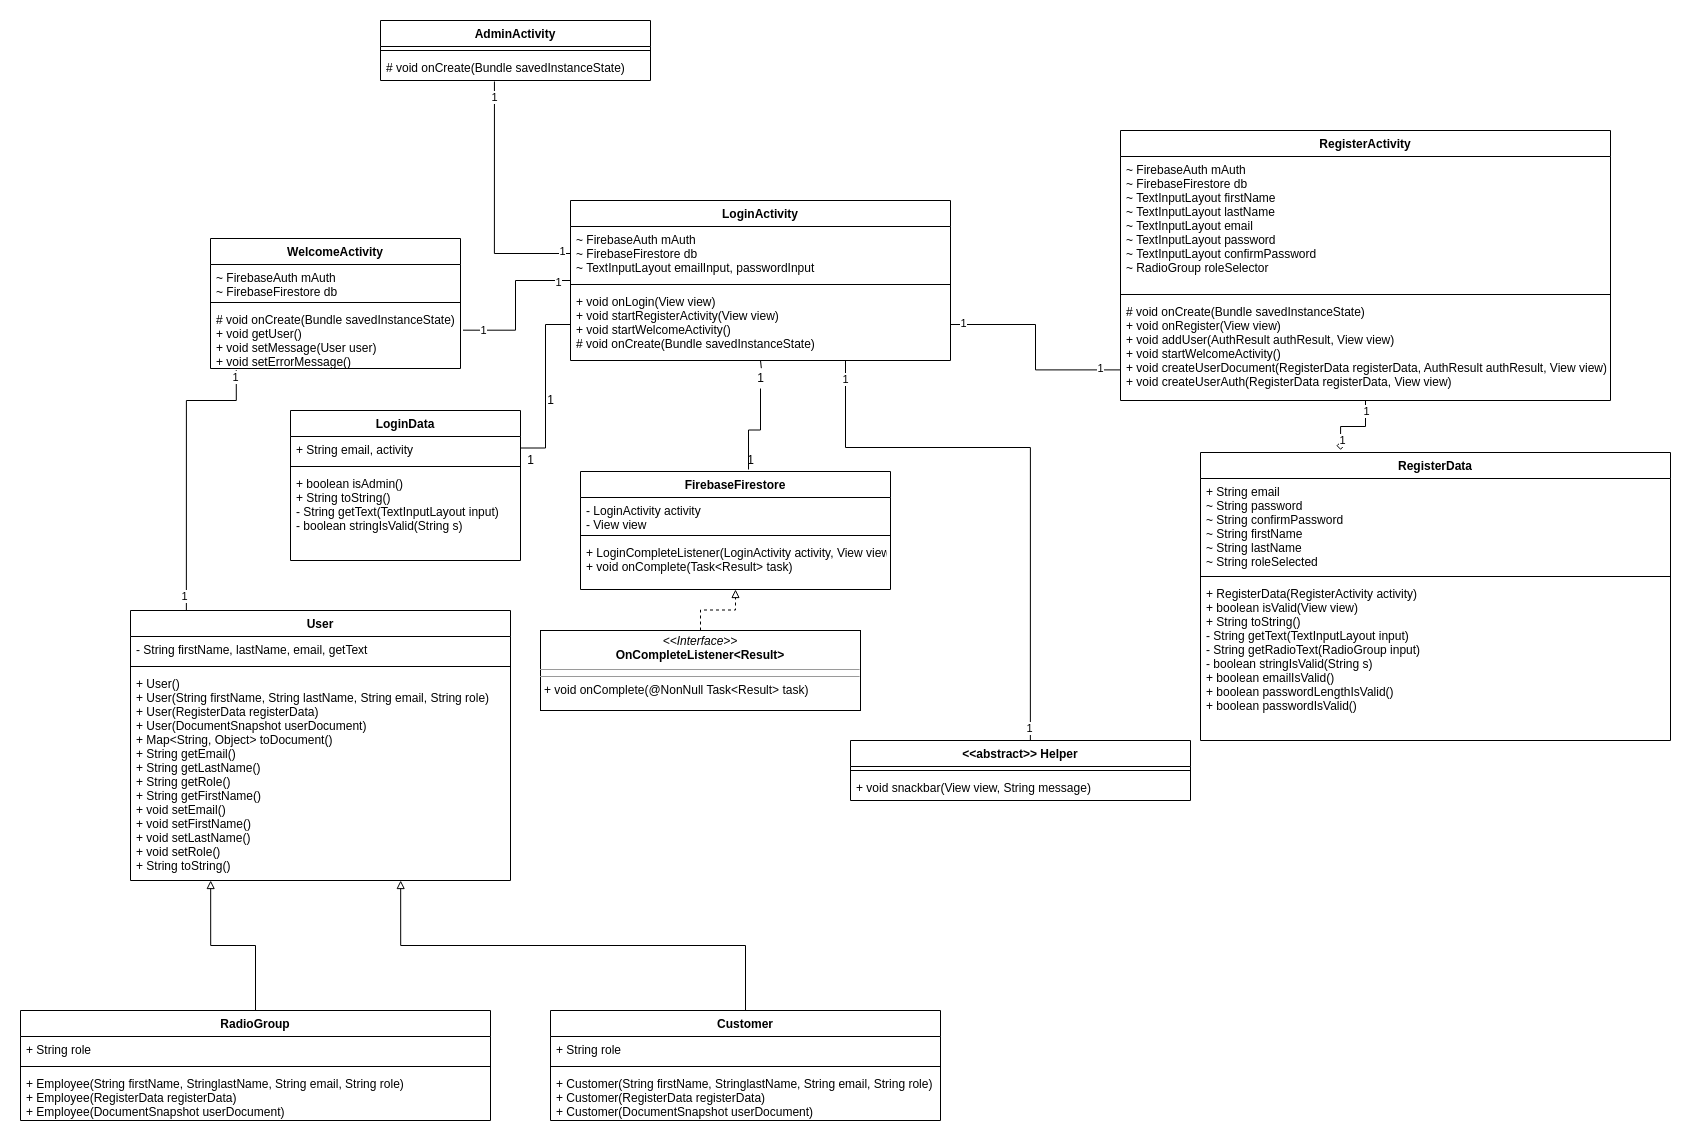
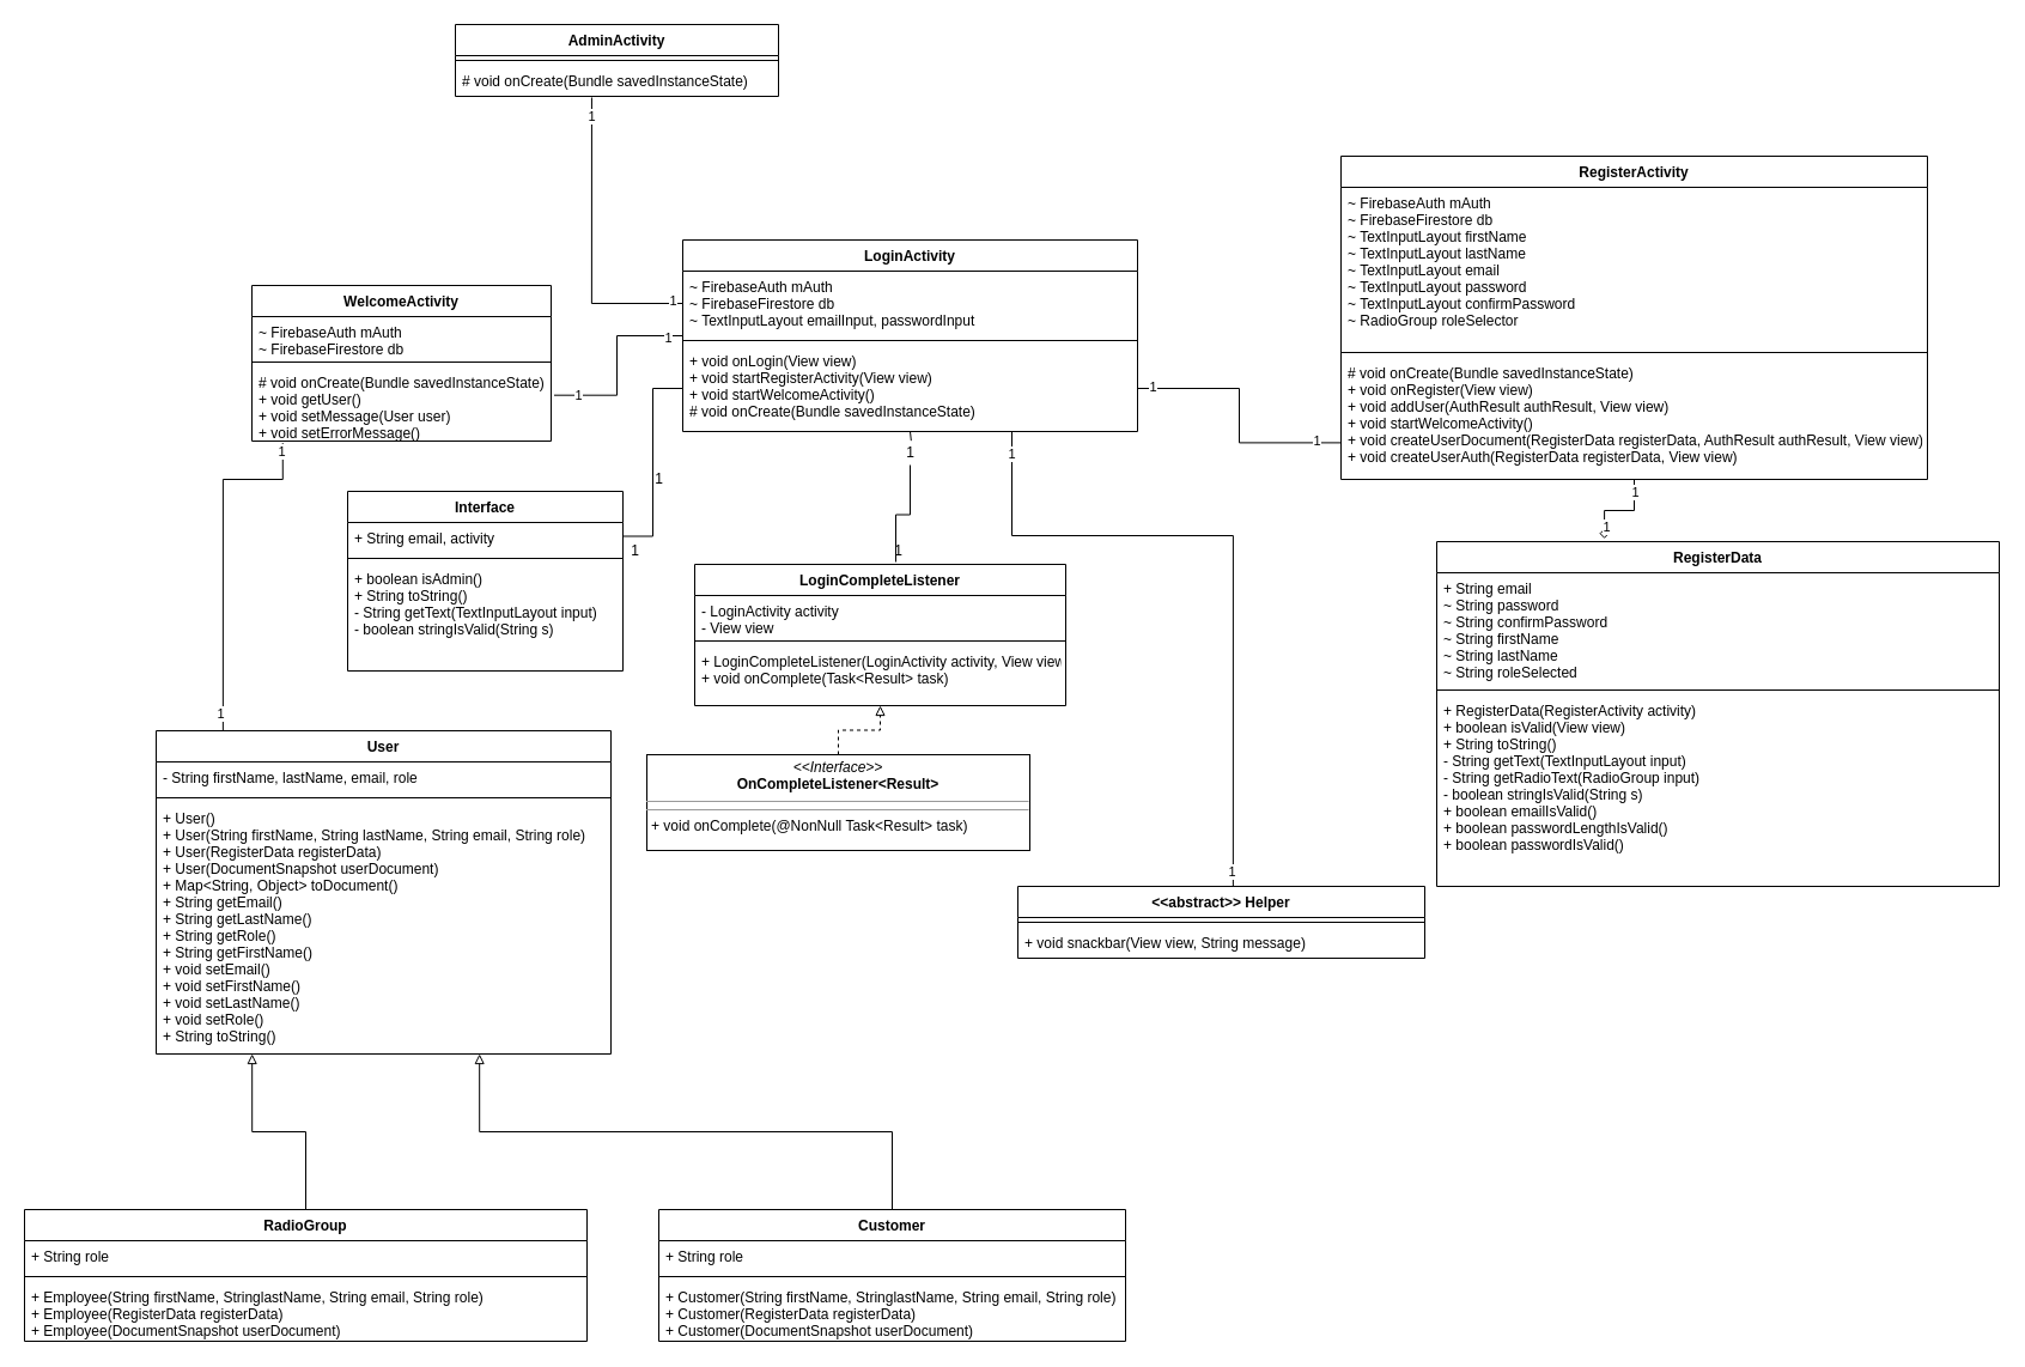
- <mxCell id="18" value="LoginData" style="swimlane;fontStyle=1;align=center;verticalAlign=top;childLayout=stackLayout;horizontal=1;startSize=26;horizontalStack=0;resizeParent=1;resizeParentMax=0;resizeLast=0;collapsible=1;marginBottom=0;" parent="1" vertex="1"><mxGeometry x="290" y="410" width="230" height="150" as="geometry" /></mxCell>
+ <mxCell id="18" value="Interface" style="swimlane;fontStyle=1;align=center;verticalAlign=top;childLayout=stackLayout;horizontal=1;startSize=26;horizontalStack=0;resizeParent=1;resizeParentMax=0;resizeLast=0;collapsible=1;marginBottom=0;" parent="1" vertex="1"><mxGeometry x="290" y="410" width="230" height="150" as="geometry" /></mxCell>
- <mxCell id="35" value="FirebaseFirestore" style="swimlane;fontStyle=1;align=center;verticalAlign=top;childLayout=stackLayout;horizontal=1;startSize=26;horizontalStack=0;resizeParent=1;resizeParentMax=0;resizeLast=0;collapsible=1;marginBottom=0;" parent="1" vertex="1"><mxGeometry x="580" y="471" width="310" height="118" as="geometry" /></mxCell>
+ <mxCell id="35" value="LoginCompleteListener" style="swimlane;fontStyle=1;align=center;verticalAlign=top;childLayout=stackLayout;horizontal=1;startSize=26;horizontalStack=0;resizeParent=1;resizeParentMax=0;resizeLast=0;collapsible=1;marginBottom=0;" parent="1" vertex="1"><mxGeometry x="580" y="471" width="310" height="118" as="geometry" /></mxCell>
- <mxCell id="29" value="- String firstName, lastName, email, getText" style="text;strokeColor=none;fillColor=none;align=left;verticalAlign=top;spacingLeft=4;spacingRight=4;overflow=hidden;rotatable=0;points=[[0,0.5],[1,0.5]];portConstraint=eastwest;" parent="28" vertex="1"><mxGeometry y="26" width="380" height="26" as="geometry" /></mxCell>
+ <mxCell id="29" value="- String firstName, lastName, email, role" style="text;strokeColor=none;fillColor=none;align=left;verticalAlign=top;spacingLeft=4;spacingRight=4;overflow=hidden;rotatable=0;points=[[0,0.5],[1,0.5]];portConstraint=eastwest;" parent="28" vertex="1"><mxGeometry y="26" width="380" height="26" as="geometry" /></mxCell>
